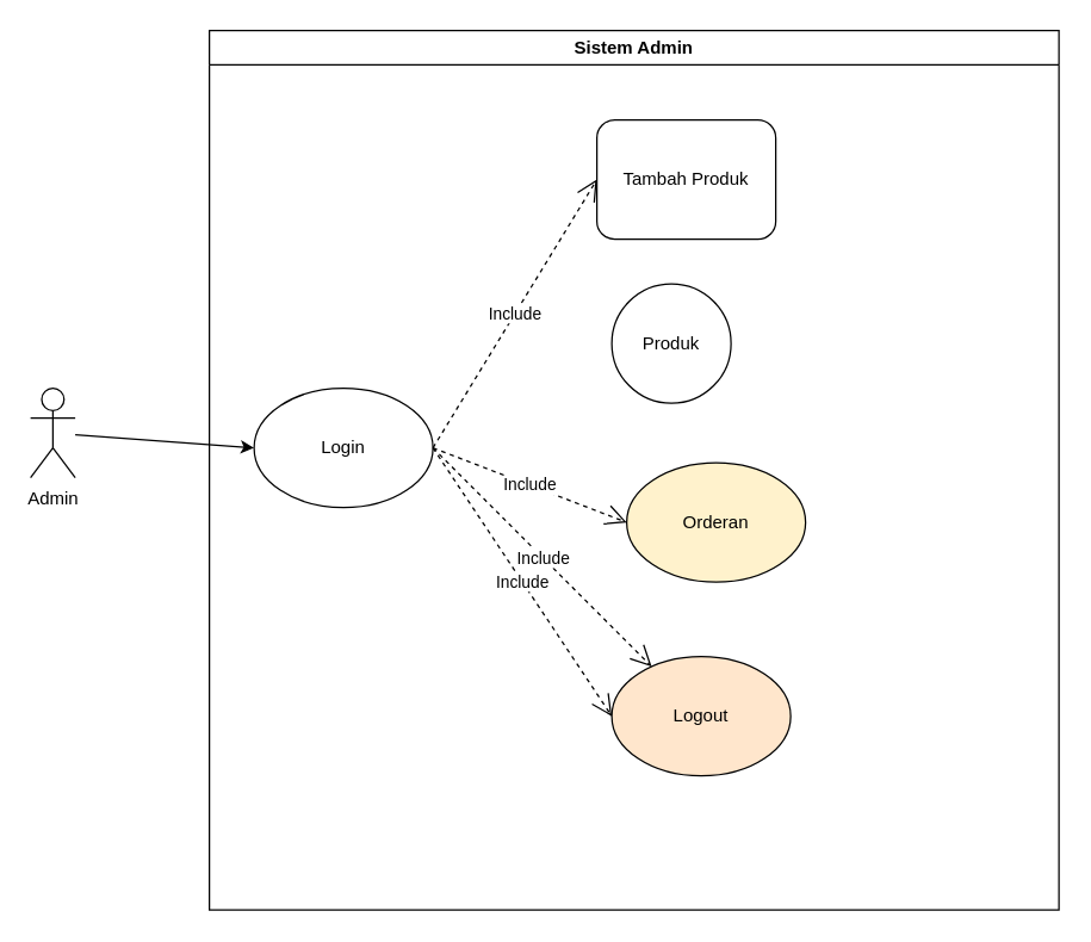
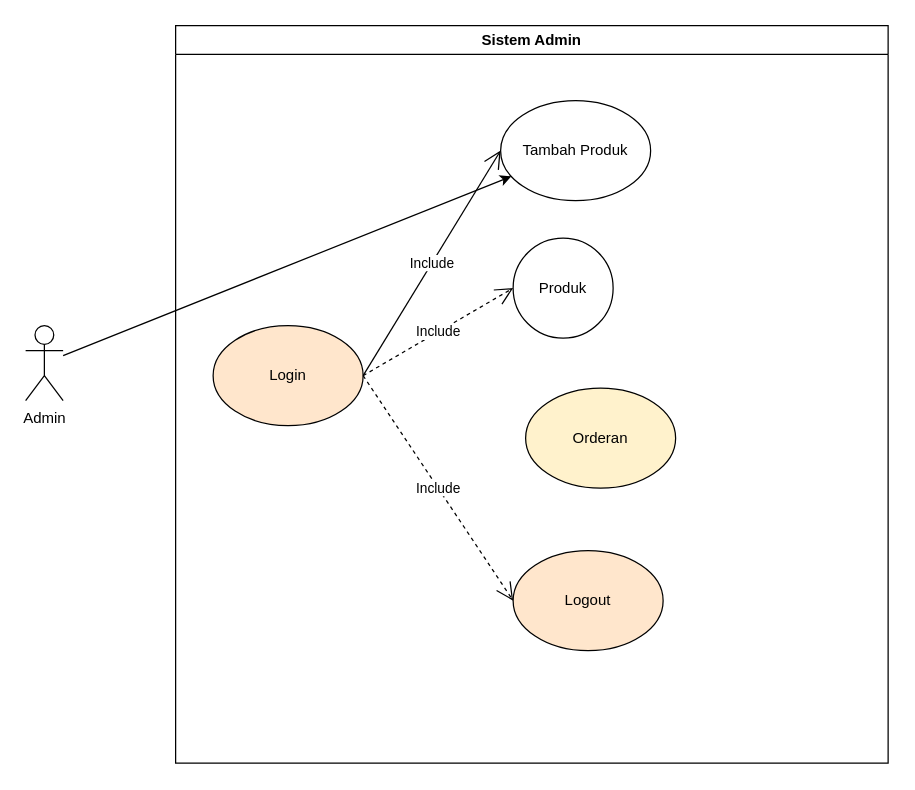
- <mxCell id="4" value="Tambah Produk" style="whiteSpace=wrap;html=1;rounded=1;" vertex="1" parent="2"><mxGeometry x="260" y="60" width="120" height="80" as="geometry" /></mxCell>
+ <mxCell id="4" value="Tambah Produk" style="ellipse;whiteSpace=wrap;html=1;" vertex="1" parent="2"><mxGeometry x="260" y="60" width="120" height="80" as="geometry" /></mxCell>
- <mxCell id="8" value="Include" style="endArrow=open;endSize=12;dashed=1;html=1;rounded=0;exitX=1;exitY=0.5;exitDx=0;exitDy=0;entryX=0;entryY=0.5;entryDx=0;entryDy=0;" edge="1" parent="2" source="3" target="4"><mxGeometry width="160" relative="1" as="geometry"><mxPoint x="110" y="300" as="sourcePoint" /><mxPoint x="270" y="300" as="targetPoint" /></mxGeometry></mxCell>
+ <mxCell id="8" value="Include" style="endArrow=open;endSize=12;dashed=0;html=1;rounded=0;exitX=1;exitY=0.5;exitDx=0;exitDy=0;entryX=0;entryY=0.5;entryDx=0;entryDy=0;" edge="1" parent="2" source="3" target="4"><mxGeometry width="160" relative="1" as="geometry"><mxPoint x="110" y="300" as="sourcePoint" /><mxPoint x="270" y="300" as="targetPoint" /></mxGeometry></mxCell>
- <mxCell id="12" value="" style="endArrow=classic;html=1;rounded=0;entryX=0;entryY=0.5;entryDx=0;entryDy=0;" edge="1" parent="1" source="11" target="3"><mxGeometry width="50" height="50" relative="1" as="geometry"><mxPoint x="300" y="340" as="sourcePoint" /><mxPoint x="350" y="290" as="targetPoint" /></mxGeometry></mxCell>
+ <mxCell id="12" value="" style="endArrow=classic;html=1;rounded=0;" edge="1" parent="1" source="11" target="4"><mxGeometry width="50" height="50" relative="1" as="geometry"><mxPoint x="300" y="340" as="sourcePoint" /><mxPoint x="350" y="290" as="targetPoint" /></mxGeometry></mxCell>
- <mxCell id="3" value="Login" style="ellipse;whiteSpace=wrap;html=1;" vertex="1" parent="2"><mxGeometry x="30" y="240" width="120" height="80" as="geometry" /></mxCell>
+ <mxCell id="3" value="Login" style="ellipse;whiteSpace=wrap;html=1;fillColor=#ffe6cc;" vertex="1" parent="2"><mxGeometry x="30" y="240" width="120" height="80" as="geometry" /></mxCell>
- <mxCell id="10" value="Include" style="endArrow=open;endSize=12;dashed=1;html=1;rounded=0;exitX=1;exitY=0.5;exitDx=0;exitDy=0;entryX=0;entryY=0.5;entryDx=0;entryDy=0;" edge="1" parent="2" source="3" target="6"><mxGeometry width="160" relative="1" as="geometry"><mxPoint x="50" y="500" as="sourcePoint" /><mxPoint x="170" y="430" as="targetPoint" /></mxGeometry></mxCell>
- <mxCell id="9" value="Include" style="endArrow=open;endSize=12;dashed=1;html=1;rounded=0;exitX=1;exitY=0.5;exitDx=0;exitDy=0;" edge="1" parent="2" source="3" target="7"><mxGeometry width="160" relative="1" as="geometry"><mxPoint x="150" y="590" as="sourcePoint" /><mxPoint x="260" y="410" as="targetPoint" /></mxGeometry></mxCell>
+ <mxCell id="9" value="Include" style="endArrow=open;endSize=12;dashed=1;html=1;rounded=0;exitX=1;exitY=0.5;exitDx=0;exitDy=0;entryX=0;entryY=0.5;entryDx=0;entryDy=0;" edge="1" parent="2" source="3" target="5"><mxGeometry width="160" relative="1" as="geometry"><mxPoint x="150" y="590" as="sourcePoint" /><mxPoint x="260" y="410" as="targetPoint" /></mxGeometry></mxCell>
